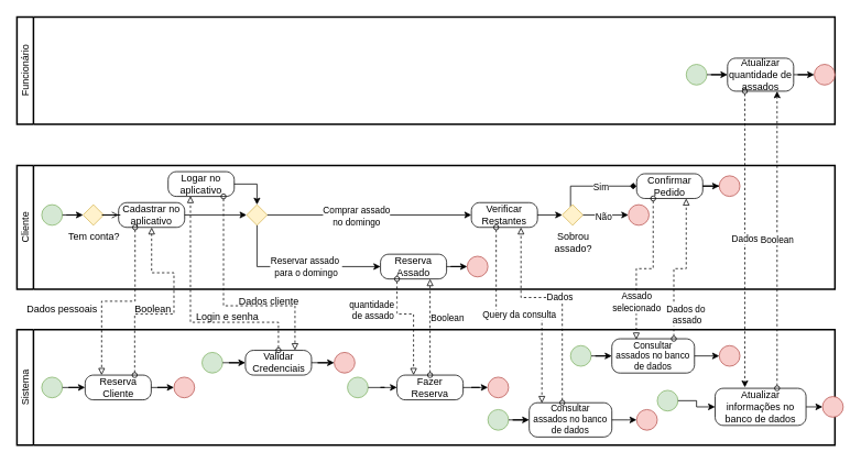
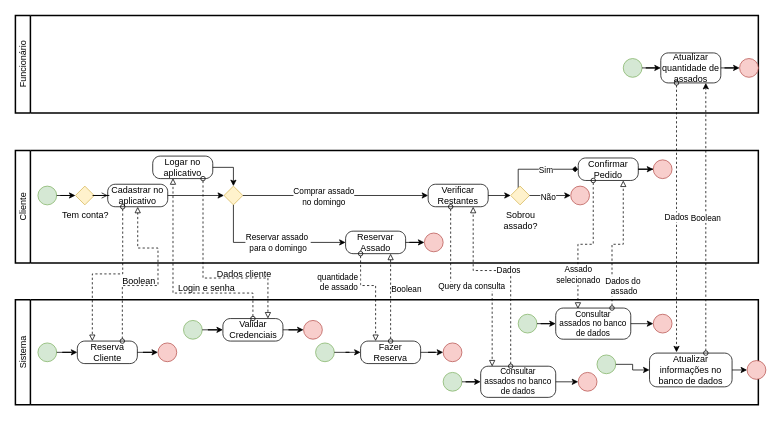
- <mxCell id="12" value="Reserva&lt;div&gt;Assado&lt;/div&gt;" style="points=[[0.25,0,0],[0.5,0,0],[0.75,0,0],[1,0.25,0],[1,0.5,0],[1,0.75,0],[0.75,1,0],[0.5,1,0],[0.25,1,0],[0,0.75,0],[0,0.5,0],[0,0.25,0]];shape=mxgraph.bpmn.task;whiteSpace=wrap;rectStyle=rounded;size=10;html=1;container=1;expand=0;collapsible=0;taskMarker=abstract;" parent="2" vertex="1"><mxGeometry x="440" y="107.52" width="80" height="30" as="geometry" /></mxCell>
+ <mxCell id="12" value="Reservar&lt;div&gt;Assado&lt;/div&gt;" style="points=[[0.25,0,0],[0.5,0,0],[0.75,0,0],[1,0.25,0],[1,0.5,0],[1,0.75,0],[0.75,1,0],[0.5,1,0],[0.25,1,0],[0,0.75,0],[0,0.5,0],[0,0.25,0]];shape=mxgraph.bpmn.task;whiteSpace=wrap;rectStyle=rounded;size=10;html=1;container=1;expand=0;collapsible=0;taskMarker=abstract;" parent="2" vertex="1"><mxGeometry x="440" y="107.52" width="80" height="30" as="geometry" /></mxCell>
- <mxCell id="73" value="Dados pessoais" style="text;html=1;align=center;verticalAlign=middle;whiteSpace=wrap;rounded=0;" parent="1" vertex="1"><mxGeometry x="20" y="360" width="110" height="30" as="geometry" /></mxCell>
